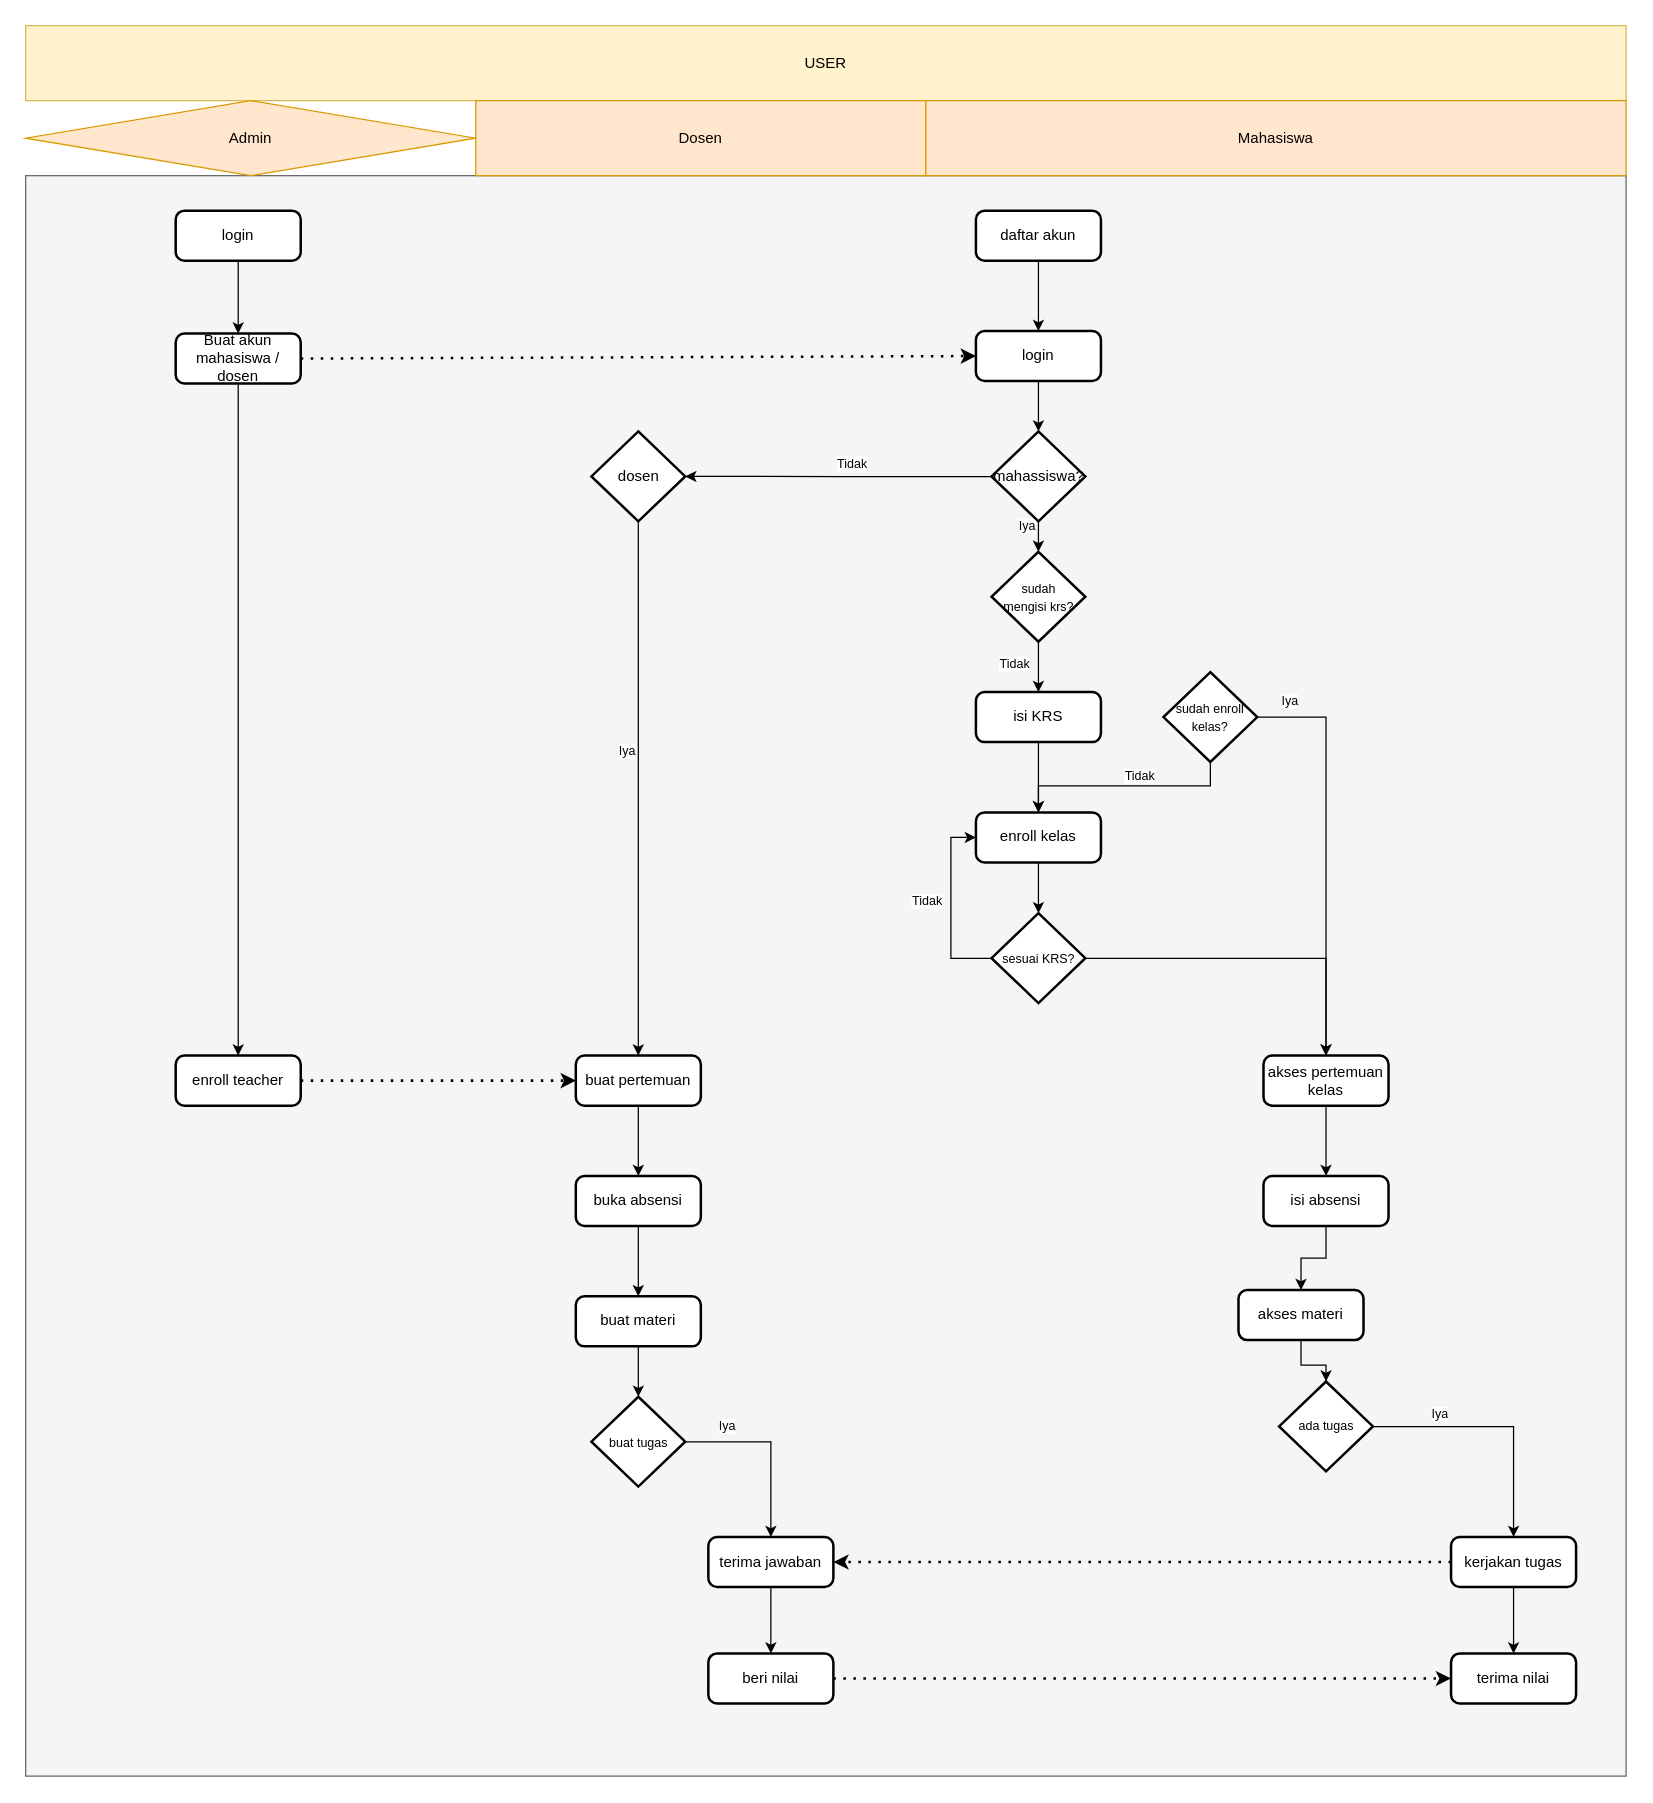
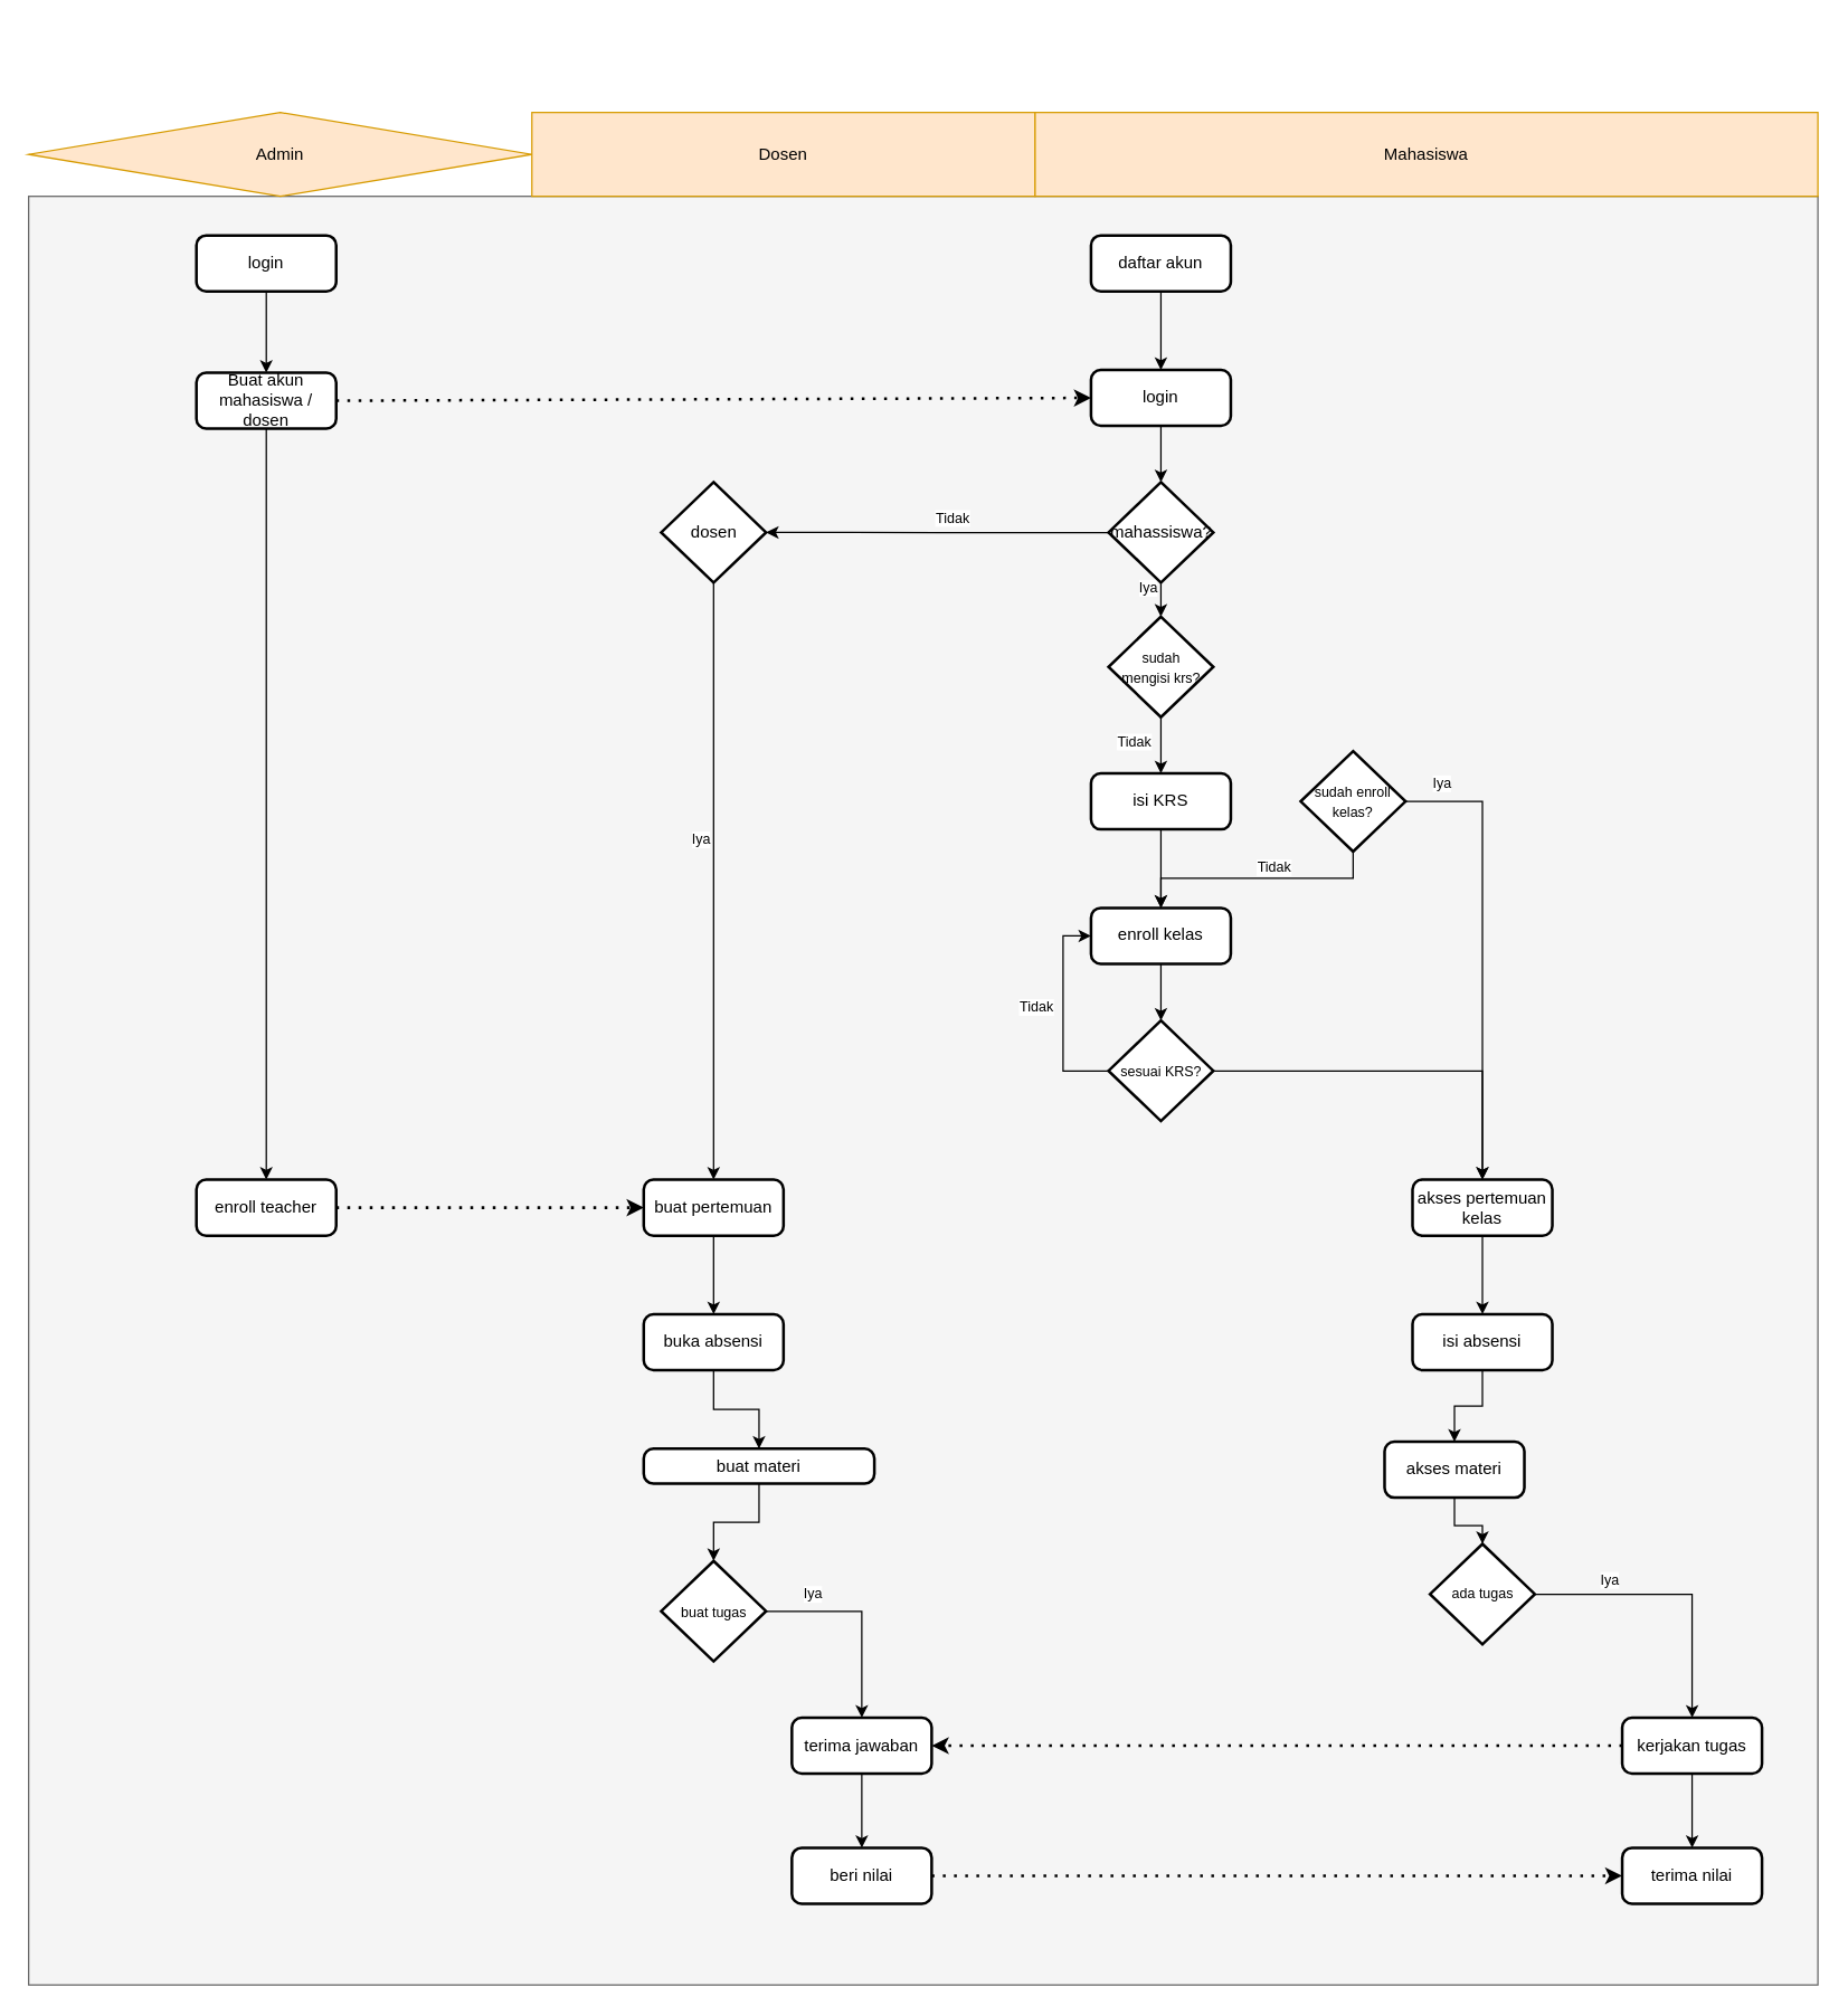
- <mxCell id="4" value="USER" style="rounded=0;whiteSpace=wrap;html=1;fillColor=#fff2cc;strokeColor=#d6b656;" vertex="1" parent="3"><mxGeometry width="1280" height="60" as="geometry" /></mxCell>
- <mxCell id="36" value="&lt;span style=&quot;font-size: 12px&quot;&gt;buat materi&lt;/span&gt;" style="rounded=1;whiteSpace=wrap;html=1;absoluteArcSize=1;arcSize=14;strokeWidth=2;fontSize=10;" vertex="1" parent="1"><mxGeometry x="460" y="1036.26" width="100" height="40" as="geometry" /></mxCell>
+ <mxCell id="36" value="&lt;span style=&quot;font-size: 12px&quot;&gt;buat materi&lt;/span&gt;" style="rounded=1;whiteSpace=wrap;html=1;absoluteArcSize=1;arcSize=14;strokeWidth=2;fontSize=10;" vertex="1" parent="1"><mxGeometry x="460" y="1036.26" width="165" height="25" as="geometry" /></mxCell>
